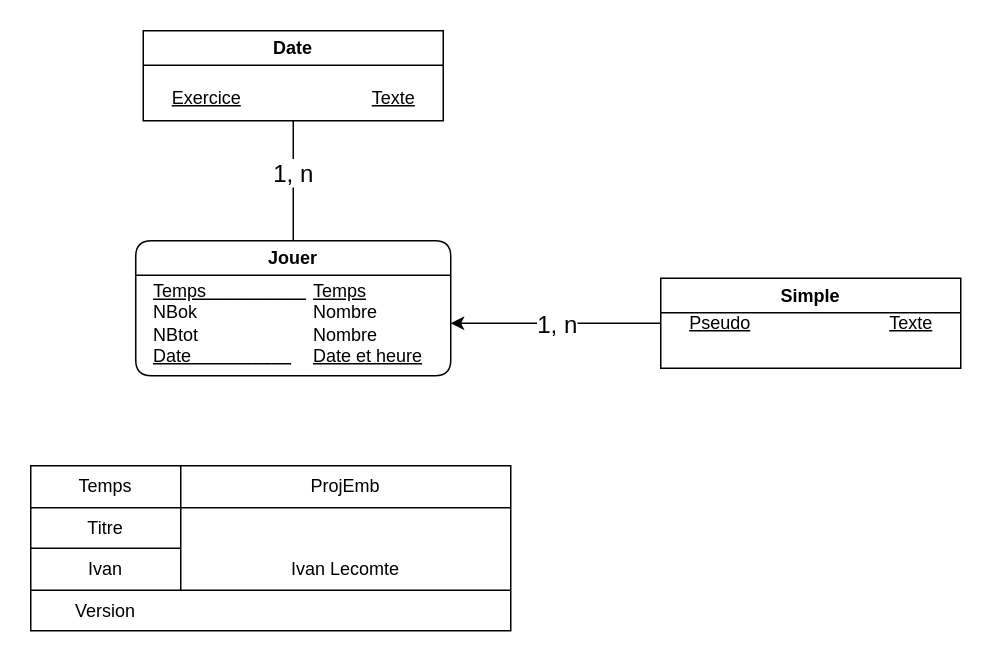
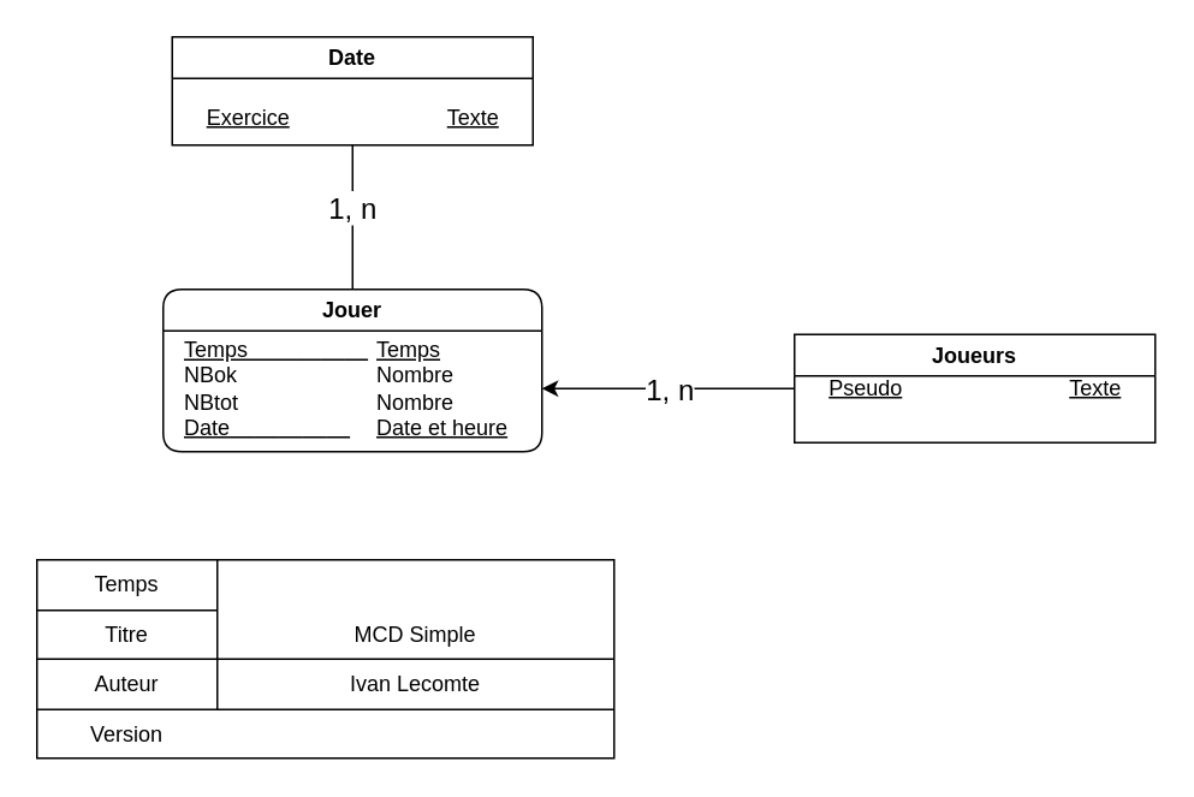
- <mxCell id="7" value="Simple" style="swimlane;whiteSpace=wrap;html=1;" parent="1" vertex="1"><mxGeometry x="440" y="185" width="200" height="60" as="geometry" /></mxCell>
+ <mxCell id="7" value="Joueurs" style="swimlane;whiteSpace=wrap;html=1;" parent="1" vertex="1"><mxGeometry x="440" y="185" width="200" height="60" as="geometry" /></mxCell>
- <mxCell id="15" value="ProjEmb" style="shape=partialRectangle;html=1;whiteSpace=wrap;connectable=0;overflow=hidden;fillColor=none;top=0;left=0;bottom=0;right=0;" vertex="1" parent="13"><mxGeometry x="100" width="220" height="28" as="geometry"><mxRectangle width="220" height="28" as="alternateBounds" /></mxGeometry></mxCell>
+ <mxCell id="18" value="MCD Simple" style="shape=partialRectangle;html=1;whiteSpace=wrap;connectable=0;overflow=hidden;fillColor=none;top=0;left=0;bottom=0;right=0;" vertex="1" parent="16"><mxGeometry x="100" width="220" height="27" as="geometry"><mxRectangle width="220" height="27" as="alternateBounds" /></mxGeometry></mxCell>
- <mxCell id="20" value="Ivan" style="shape=partialRectangle;html=1;whiteSpace=wrap;connectable=0;overflow=hidden;fillColor=none;top=0;left=0;bottom=0;right=0;" vertex="1" parent="19"><mxGeometry width="100" height="28" as="geometry"><mxRectangle width="100" height="28" as="alternateBounds" /></mxGeometry></mxCell>
+ <mxCell id="20" value="Auteur" style="shape=partialRectangle;html=1;whiteSpace=wrap;connectable=0;overflow=hidden;fillColor=none;top=0;left=0;bottom=0;right=0;" vertex="1" parent="19"><mxGeometry width="100" height="28" as="geometry"><mxRectangle width="100" height="28" as="alternateBounds" /></mxGeometry></mxCell>
